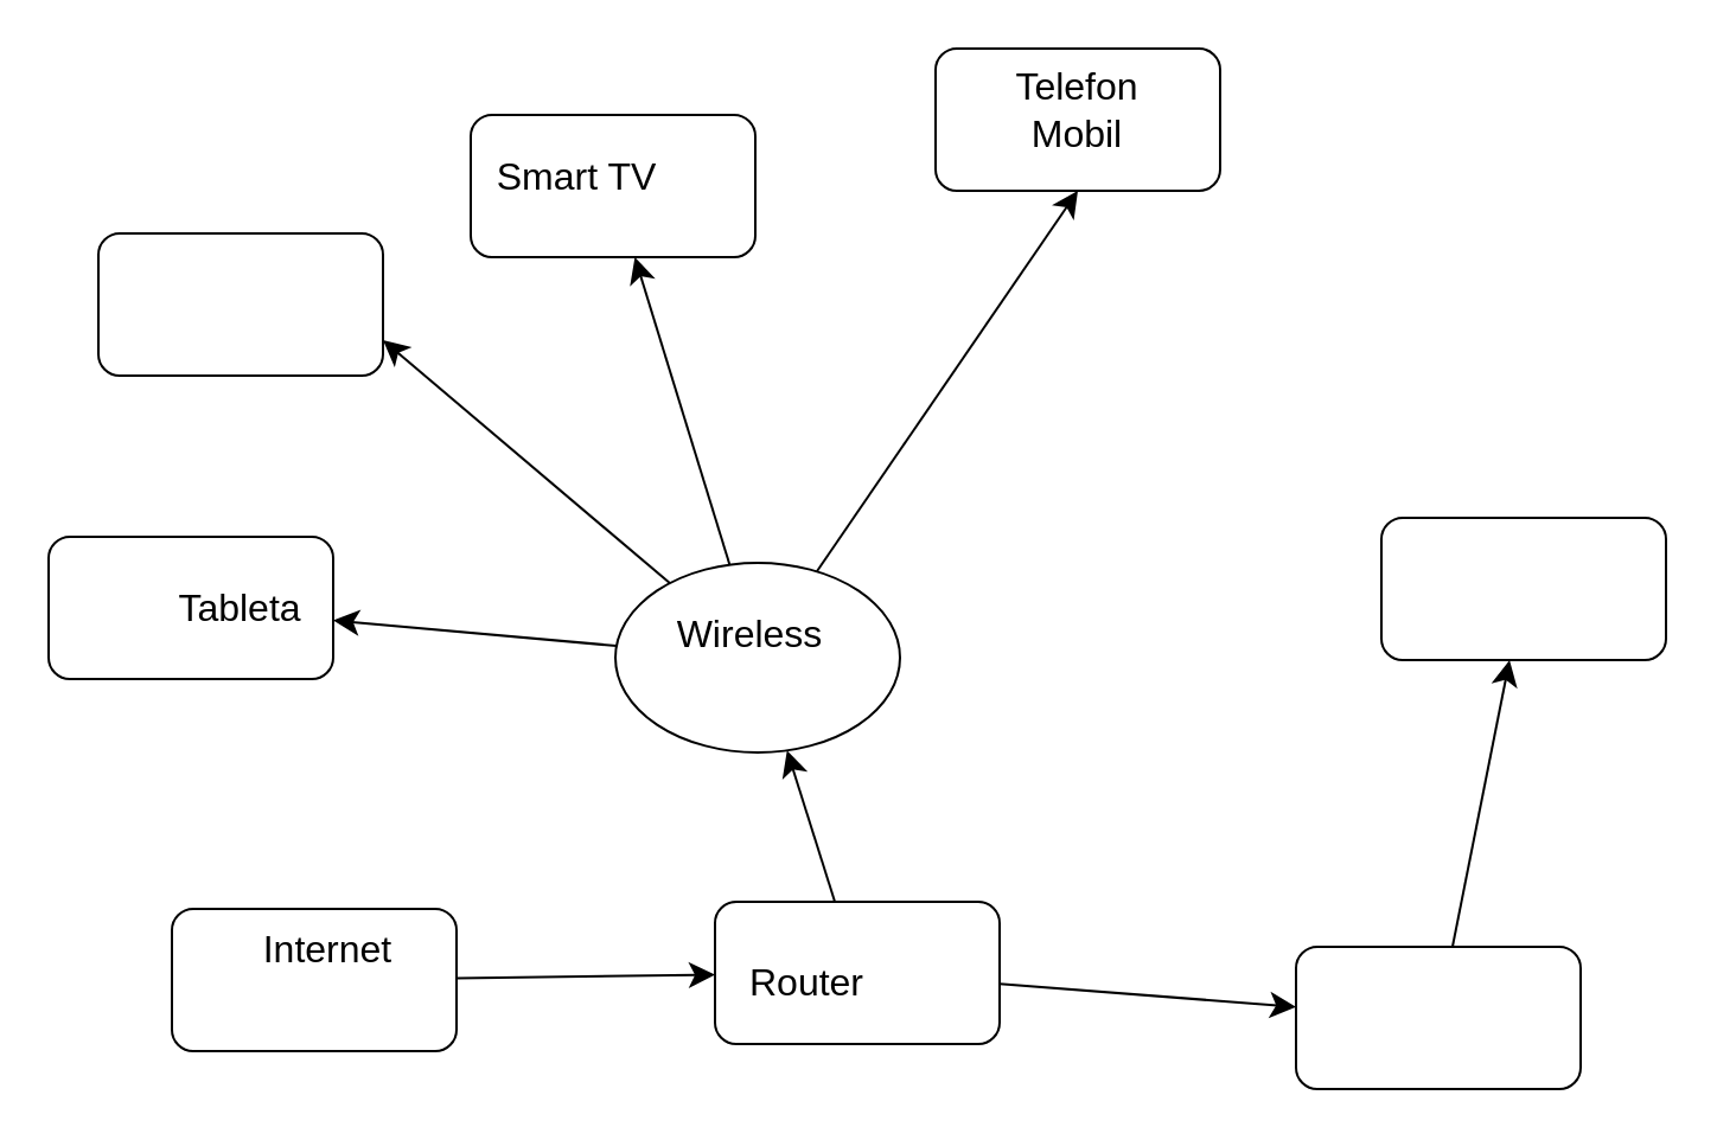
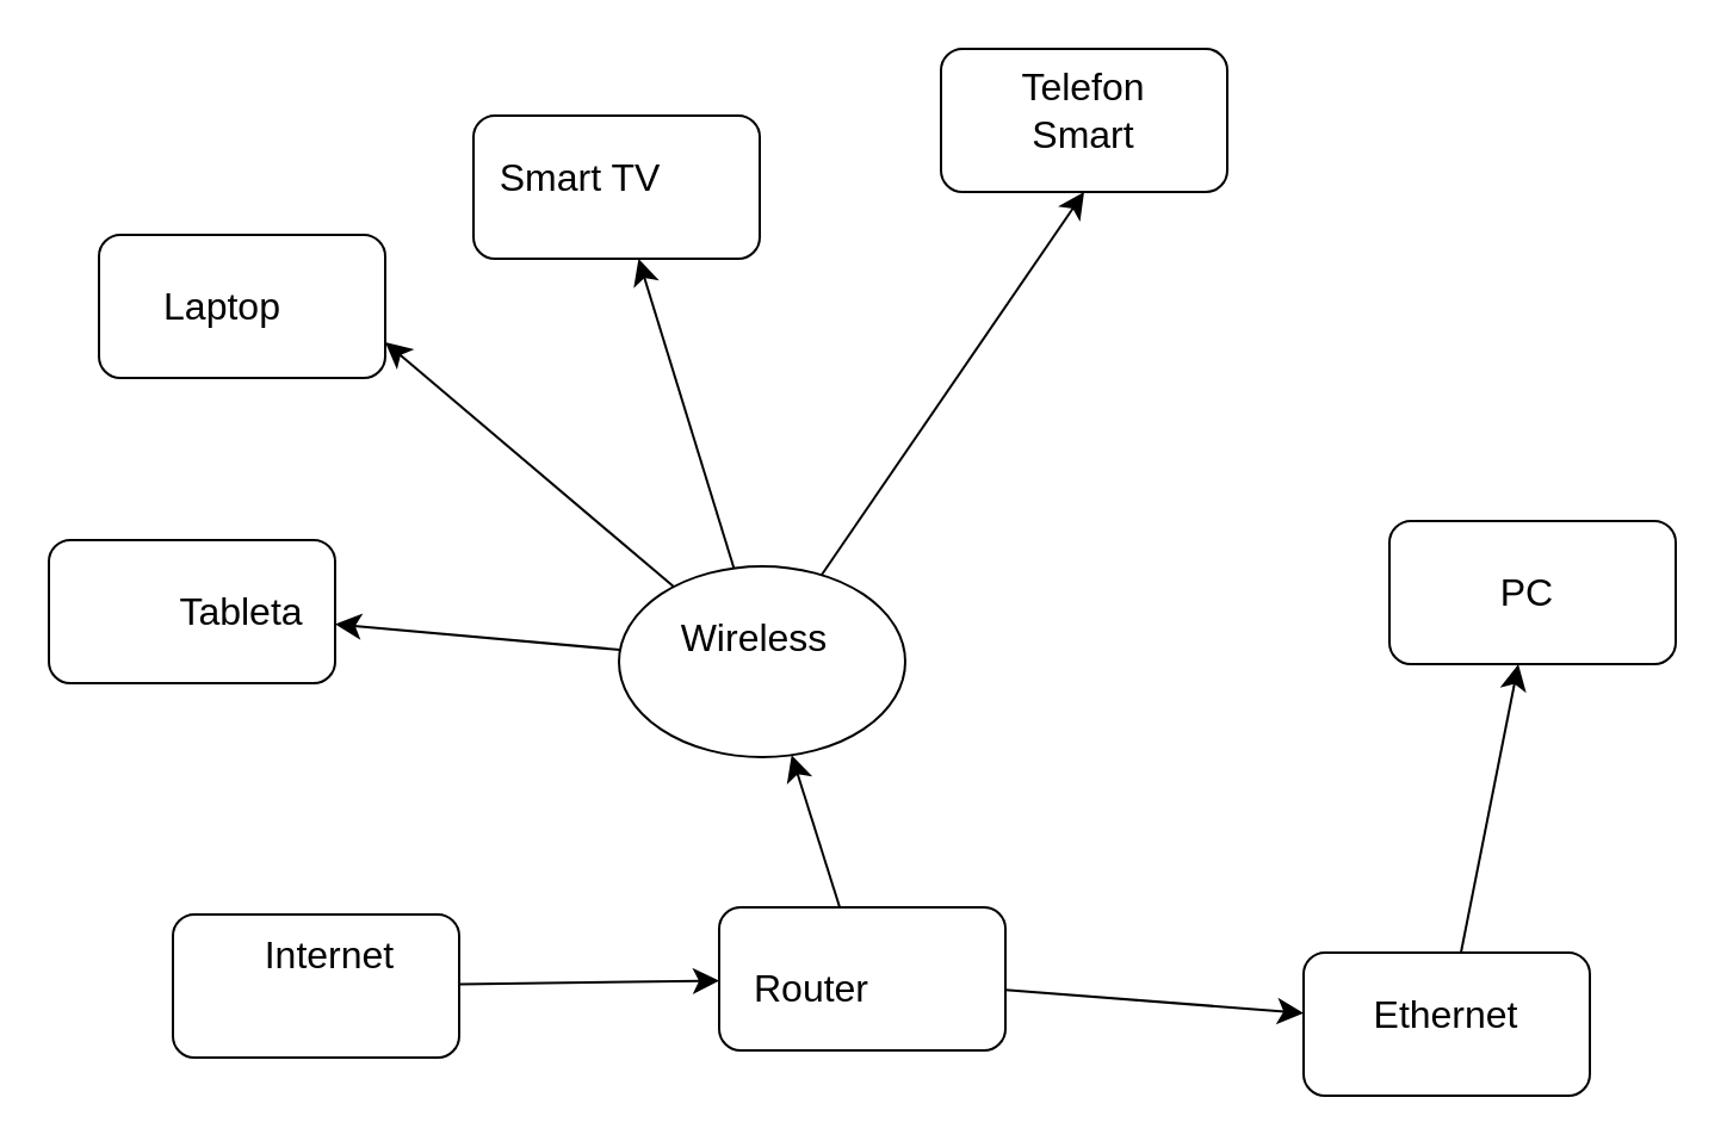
- <mxCell id="24" value="Telefon Mobil" style="text;html=1;strokeColor=none;fillColor=none;align=center;verticalAlign=middle;whiteSpace=wrap;rounded=0;fontSize=16;" vertex="1" parent="1"><mxGeometry x="424" y="31" width="60" height="30" as="geometry" /></mxCell>
+ <mxCell id="24" value="Telefon Smart" style="text;html=1;strokeColor=none;fillColor=none;align=center;verticalAlign=middle;whiteSpace=wrap;rounded=0;fontSize=16;" vertex="1" parent="1"><mxGeometry x="424" y="31" width="60" height="30" as="geometry" /></mxCell>
+ <mxCell id="26" value="Laptop" style="text;html=1;strokeColor=none;fillColor=none;align=center;verticalAlign=middle;whiteSpace=wrap;rounded=0;fontSize=16;" vertex="1" parent="1"><mxGeometry x="63" y="113" width="60" height="30" as="geometry" /></mxCell>
+ <mxCell id="22" value="PC" style="text;html=1;strokeColor=none;fillColor=none;align=center;verticalAlign=middle;whiteSpace=wrap;rounded=0;fontSize=16;" vertex="1" parent="1"><mxGeometry x="610" y="233" width="60" height="30" as="geometry" /></mxCell>
+ <mxCell id="21" value="Ethernet" style="text;html=1;strokeColor=none;fillColor=none;align=center;verticalAlign=middle;whiteSpace=wrap;rounded=0;fontSize=16;" vertex="1" parent="1"><mxGeometry x="576" y="410" width="60" height="30" as="geometry" /></mxCell>
